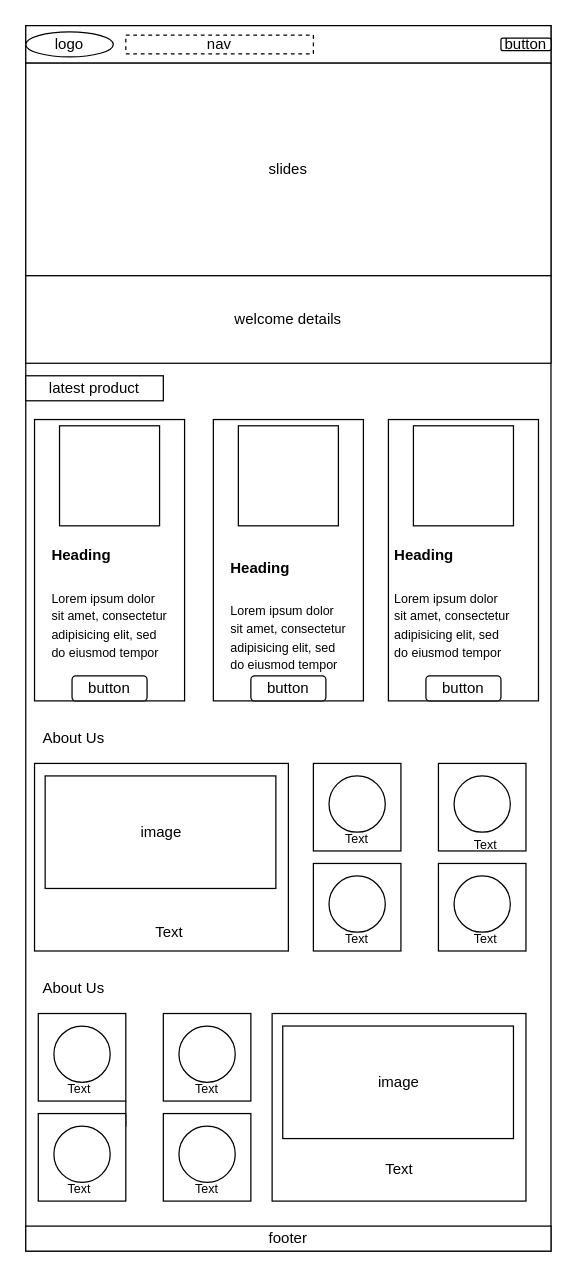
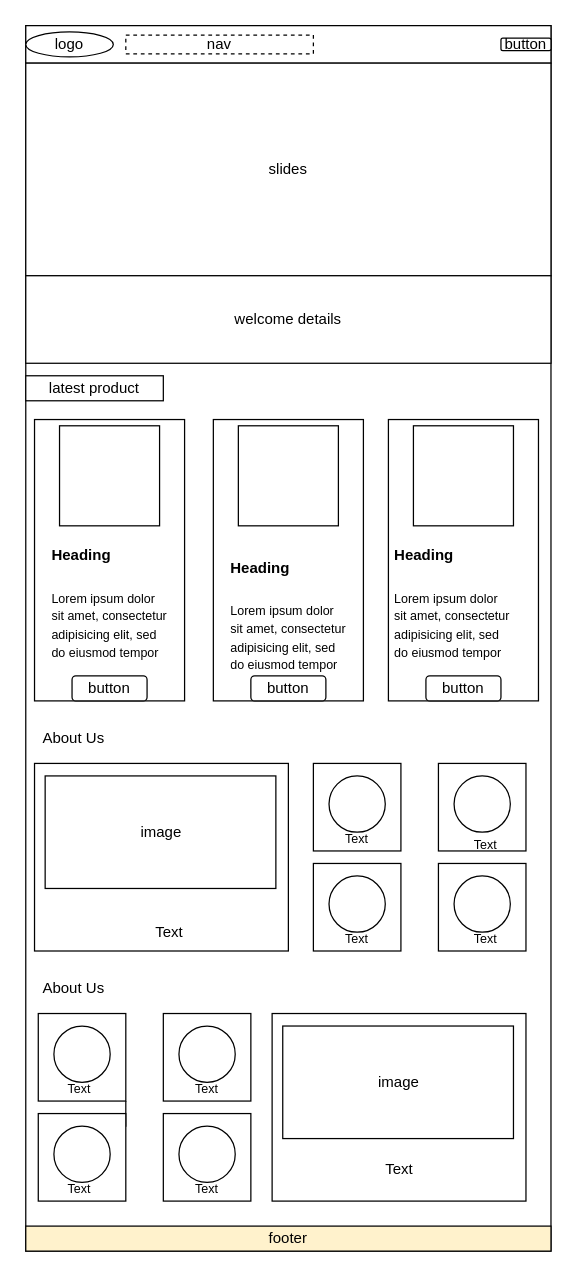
- <mxCell id="56" value="footer" style="rounded=0;whiteSpace=wrap;html=1;" vertex="1" parent="1"><mxGeometry x="20" y="980" width="420" height="20" as="geometry" /></mxCell>
+ <mxCell id="56" value="footer" style="rounded=0;whiteSpace=wrap;html=1;fillColor=#fff2cc;" vertex="1" parent="1"><mxGeometry x="20" y="980" width="420" height="20" as="geometry" /></mxCell>
